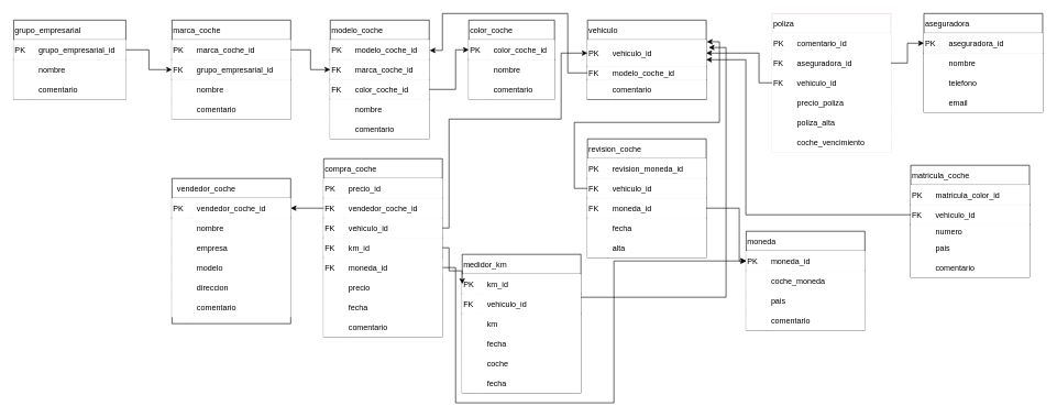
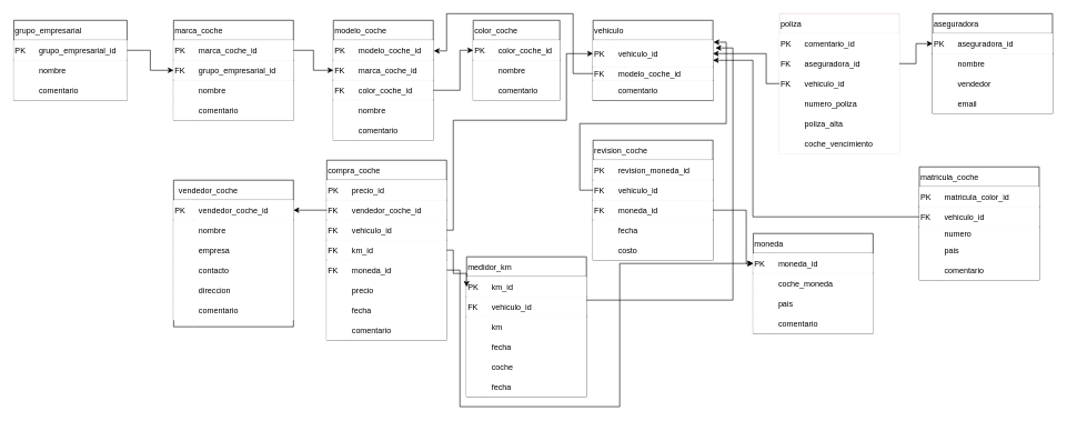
- <mxCell id="105" value="telefono" style="shape=partialRectangle;connectable=0;fillColor=#FFFFFF;top=0;left=0;bottom=0;right=0;align=left;spacingLeft=6;overflow=hidden;fontFamily=Helvetica;fontStyle=0;fontColor=#000000;swimlaneLine=1;" parent="103" vertex="1"><mxGeometry x="30" width="150" height="30" as="geometry"><mxRectangle width="150" height="30" as="alternateBounds" /></mxGeometry></mxCell>
+ <mxCell id="105" value="vendedor" style="shape=partialRectangle;connectable=0;fillColor=#FFFFFF;top=0;left=0;bottom=0;right=0;align=left;spacingLeft=6;overflow=hidden;fontFamily=Helvetica;fontStyle=0;fontColor=#000000;swimlaneLine=1;" parent="103" vertex="1"><mxGeometry x="30" width="150" height="30" as="geometry"><mxRectangle width="150" height="30" as="alternateBounds" /></mxGeometry></mxCell>
- <mxCell id="121" value="precio_poliza" style="shape=partialRectangle;connectable=0;fillColor=#FFFFFF;top=0;left=0;bottom=0;right=0;align=left;spacingLeft=6;overflow=hidden;strokeColor=#E6D0DE;fontFamily=Helvetica;fontStyle=0;fontColor=#000000;swimlaneLine=1;" parent="119" vertex="1"><mxGeometry x="30" width="150" height="30" as="geometry"><mxRectangle width="150" height="30" as="alternateBounds" /></mxGeometry></mxCell>
+ <mxCell id="121" value="numero_poliza" style="shape=partialRectangle;connectable=0;fillColor=#FFFFFF;top=0;left=0;bottom=0;right=0;align=left;spacingLeft=6;overflow=hidden;strokeColor=#E6D0DE;fontFamily=Helvetica;fontStyle=0;fontColor=#000000;swimlaneLine=1;" parent="119" vertex="1"><mxGeometry x="30" width="150" height="30" as="geometry"><mxRectangle width="150" height="30" as="alternateBounds" /></mxGeometry></mxCell>
- <mxCell id="202" value="alta" style="shape=partialRectangle;connectable=0;fillColor=#FFFFFF;top=0;left=0;bottom=0;right=0;align=left;spacingLeft=6;overflow=hidden;fontFamily=Helvetica;fontStyle=0;fontColor=#000000;swimlaneLine=1;" parent="200" vertex="1"><mxGeometry x="30" width="150" height="30" as="geometry"><mxRectangle width="150" height="30" as="alternateBounds" /></mxGeometry></mxCell>
+ <mxCell id="202" value="costo" style="shape=partialRectangle;connectable=0;fillColor=#FFFFFF;top=0;left=0;bottom=0;right=0;align=left;spacingLeft=6;overflow=hidden;fontFamily=Helvetica;fontStyle=0;fontColor=#000000;swimlaneLine=1;" parent="200" vertex="1"><mxGeometry x="30" width="150" height="30" as="geometry"><mxRectangle width="150" height="30" as="alternateBounds" /></mxGeometry></mxCell>
- <mxCell id="165" value="modelo" style="shape=partialRectangle;connectable=0;fillColor=#FFFFFF;top=0;left=0;bottom=0;right=0;align=left;spacingLeft=6;overflow=hidden;fontFamily=Helvetica;fontStyle=0;fontColor=#000000;swimlaneLine=1;" parent="163" vertex="1"><mxGeometry x="30" width="150" height="30" as="geometry"><mxRectangle width="150" height="30" as="alternateBounds" /></mxGeometry></mxCell>
+ <mxCell id="165" value="contacto" style="shape=partialRectangle;connectable=0;fillColor=#FFFFFF;top=0;left=0;bottom=0;right=0;align=left;spacingLeft=6;overflow=hidden;fontFamily=Helvetica;fontStyle=0;fontColor=#000000;swimlaneLine=1;" parent="163" vertex="1"><mxGeometry x="30" width="150" height="30" as="geometry"><mxRectangle width="150" height="30" as="alternateBounds" /></mxGeometry></mxCell>
